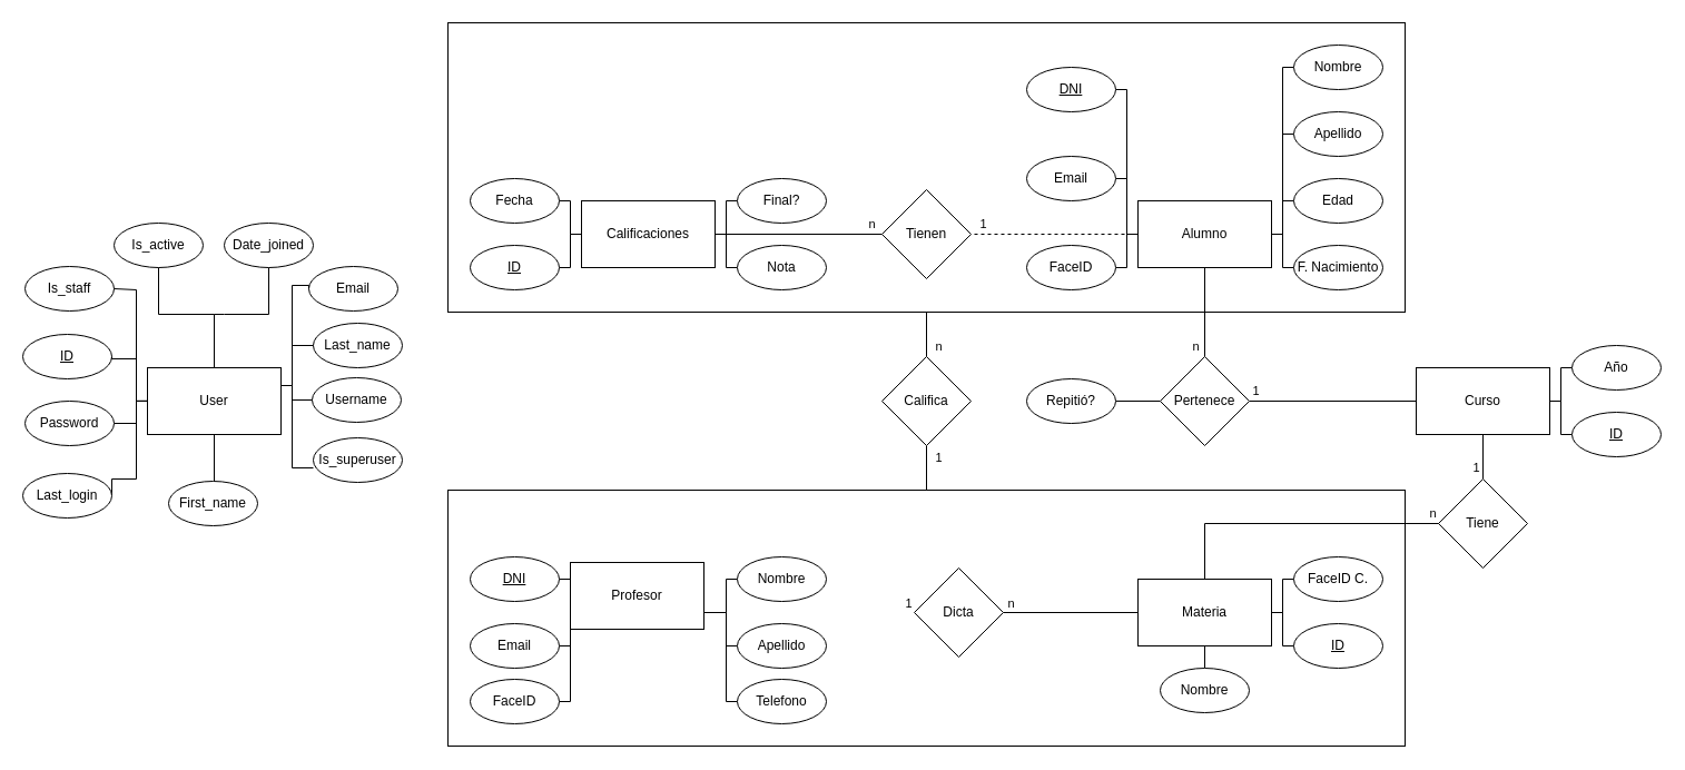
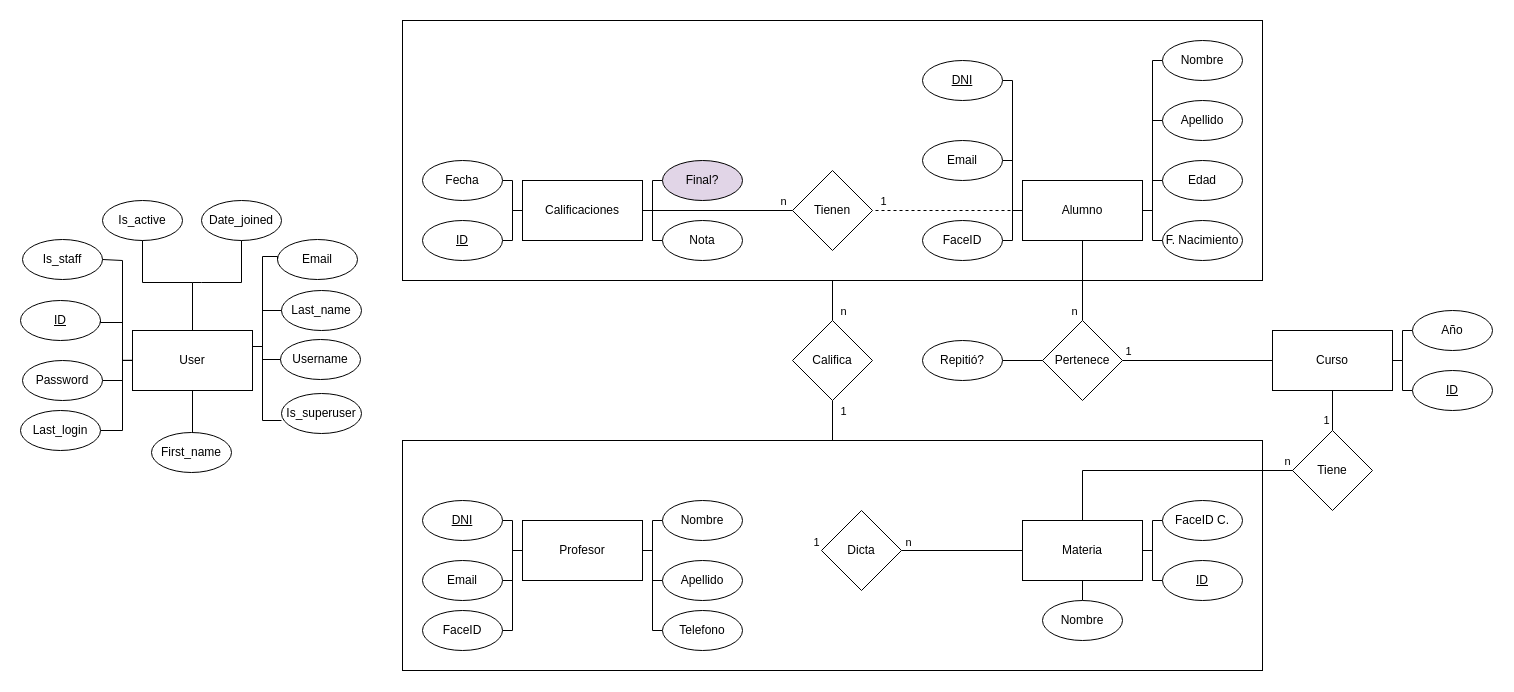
- <mxCell id="51" value="Final?" style="ellipse;whiteSpace=wrap;html=1;" vertex="1" parent="1"><mxGeometry x="662" y="160" width="80" height="40" as="geometry" /></mxCell>
+ <mxCell id="51" value="Final?" style="ellipse;whiteSpace=wrap;html=1;fillColor=#e1d5e7;" vertex="1" parent="1"><mxGeometry x="662" y="160" width="80" height="40" as="geometry" /></mxCell>
- <mxCell id="84" value="Last_login" style="ellipse;whiteSpace=wrap;html=1;" vertex="1" parent="1"><mxGeometry x="20" y="425" width="80" height="40" as="geometry" /></mxCell>
+ <mxCell id="84" value="Last_login" style="ellipse;whiteSpace=wrap;html=1;" vertex="1" parent="1"><mxGeometry x="20" y="410" width="80" height="40" as="geometry" /></mxCell>
- <mxCell id="12" value="Profesor" style="rounded=0;whiteSpace=wrap;html=1;" vertex="1" parent="1"><mxGeometry x="512" y="505" width="120" height="60" as="geometry" /></mxCell>
+ <mxCell id="12" value="Profesor" style="rounded=0;whiteSpace=wrap;html=1;" vertex="1" parent="1"><mxGeometry x="522" y="520" width="120" height="60" as="geometry" /></mxCell>
